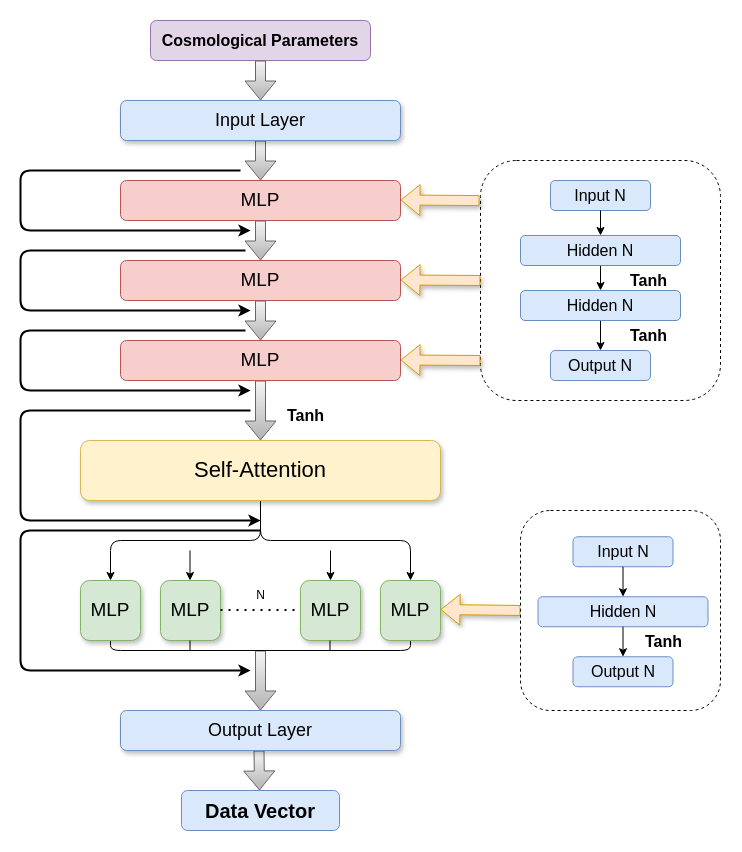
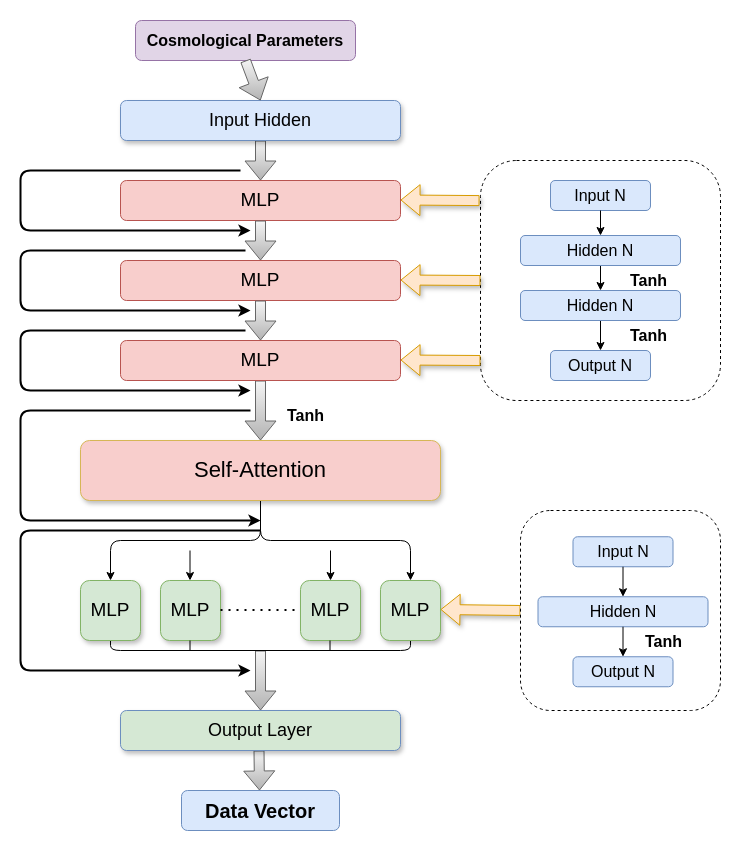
- <mxCell id="2" value="&lt;font style=&quot;font-size: 16px;&quot;&gt;&lt;b&gt;Cosmological Parameters&lt;/b&gt;&lt;/font&gt;" style="rounded=1;whiteSpace=wrap;html=1;fillColor=#e1d5e7;strokeColor=#9673a6;" parent="1" vertex="1"><mxGeometry x="150" width="220" height="40" as="geometry" y="20" /></mxCell>
+ <mxCell id="2" value="&lt;font style=&quot;font-size: 16px;&quot;&gt;&lt;b&gt;Cosmological Parameters&lt;/b&gt;&lt;/font&gt;" style="rounded=1;whiteSpace=wrap;html=1;fillColor=#e1d5e7;strokeColor=#9673a6;" parent="1" vertex="1"><mxGeometry x="135" y="20" width="220" height="40" as="geometry" /></mxCell>
- <mxCell id="55" value="&lt;font style=&quot;font-size: 18px;&quot;&gt;Input Layer&lt;br&gt;&lt;/font&gt;" style="rounded=1;whiteSpace=wrap;html=1;fillColor=#dae8fc;strokeColor=#6c8ebf;shadow=1;" vertex="1" parent="1"><mxGeometry x="120" y="100" width="280" height="40" as="geometry" /></mxCell>
+ <mxCell id="55" value="&lt;font style=&quot;font-size: 18px;&quot;&gt;Input Hidden&lt;br&gt;&lt;/font&gt;" style="rounded=1;whiteSpace=wrap;html=1;fillColor=#dae8fc;strokeColor=#6c8ebf;shadow=1;" vertex="1" parent="1"><mxGeometry x="120" y="100" width="280" height="40" as="geometry" /></mxCell>
- <mxCell id="9" value="&lt;font style=&quot;font-size: 22px;&quot;&gt;Self-Attention&lt;/font&gt;" style="rounded=1;whiteSpace=wrap;html=1;fillColor=#fff2cc;strokeColor=#d6b656;shadow=1;glass=0;" parent="1" vertex="1"><mxGeometry x="80" y="440" width="360" height="60" as="geometry" /></mxCell>
+ <mxCell id="9" value="&lt;font style=&quot;font-size: 22px;&quot;&gt;Self-Attention&lt;/font&gt;" style="rounded=1;whiteSpace=wrap;html=1;fillColor=#f8cecc;strokeColor=#d6b656;shadow=1;glass=0;" parent="1" vertex="1"><mxGeometry x="80" y="440" width="360" height="60" as="geometry" /></mxCell>
- <mxCell id="19" value="N" style="text;html=1;align=center;verticalAlign=middle;resizable=0;points=[];autosize=1;strokeColor=none;fillColor=none;rounded=1;" parent="1" vertex="1"><mxGeometry x="245" y="580" width="30" height="30" as="geometry" /></mxCell>
- <mxCell id="16" value="&lt;font style=&quot;font-size: 18px;&quot;&gt;Output Layer&lt;/font&gt;" style="rounded=1;whiteSpace=wrap;html=1;fillColor=#dae8fc;strokeColor=#6c8ebf;shadow=1;" parent="1" vertex="1"><mxGeometry x="120" y="710" width="280" height="40" as="geometry" /></mxCell>
+ <mxCell id="16" value="&lt;font style=&quot;font-size: 18px;&quot;&gt;Output Layer&lt;/font&gt;" style="rounded=1;whiteSpace=wrap;html=1;fillColor=#d5e8d4;strokeColor=#6c8ebf;shadow=1;" parent="1" vertex="1"><mxGeometry x="120" y="710" width="280" height="40" as="geometry" /></mxCell>
